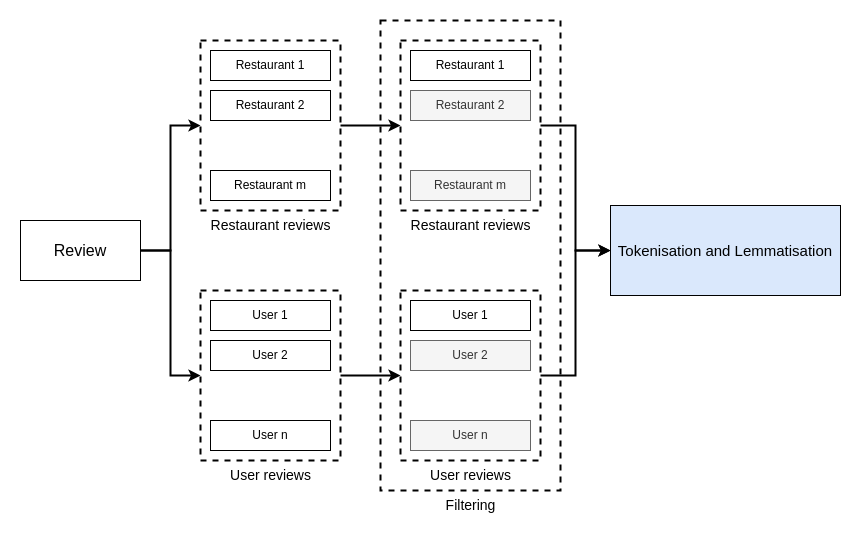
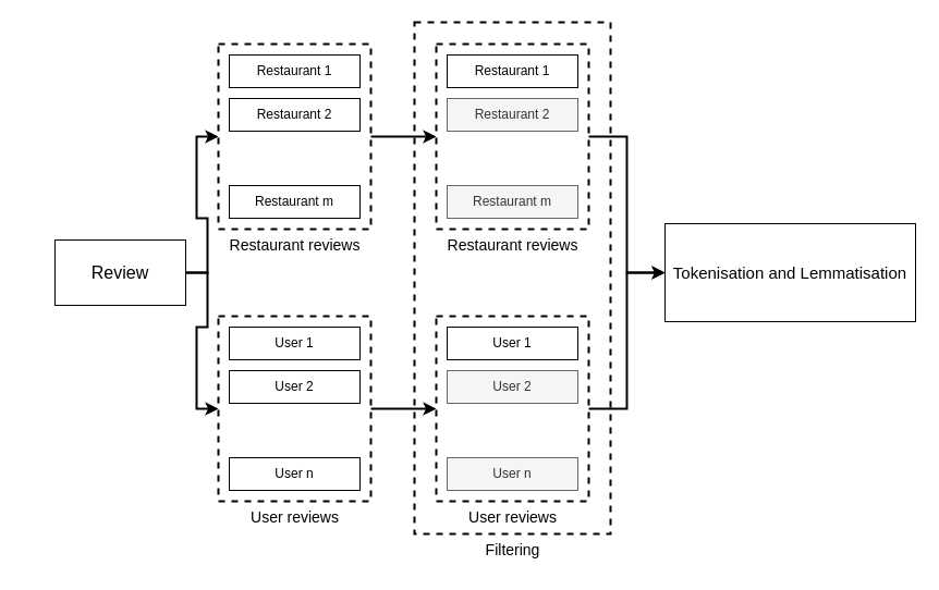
- <mxCell id="9" value="Review" style="rounded=0;whiteSpace=wrap;html=1;fontSize=16;" vertex="1" parent="1"><mxGeometry x="20" y="220" width="120" height="60" as="geometry" /></mxCell>
+ <mxCell id="9" value="Review" style="rounded=0;whiteSpace=wrap;html=1;fontSize=16;" vertex="1" parent="1"><mxGeometry x="50" y="220" width="120" height="60" as="geometry" /></mxCell>
- <mxCell id="35" value="&lt;font style=&quot;font-size: 15px;&quot;&gt;Tokenisation and Lemmatisation&lt;/font&gt;" style="rounded=0;whiteSpace=wrap;html=1;fillColor=#dae8fc;" vertex="1" parent="1"><mxGeometry x="610" y="205" width="230" height="90" as="geometry" /></mxCell>
+ <mxCell id="35" value="&lt;font style=&quot;font-size: 15px;&quot;&gt;Tokenisation and Lemmatisation&lt;/font&gt;" style="rounded=0;whiteSpace=wrap;html=1;" vertex="1" parent="1"><mxGeometry x="610" y="205" width="230" height="90" as="geometry" /></mxCell>
